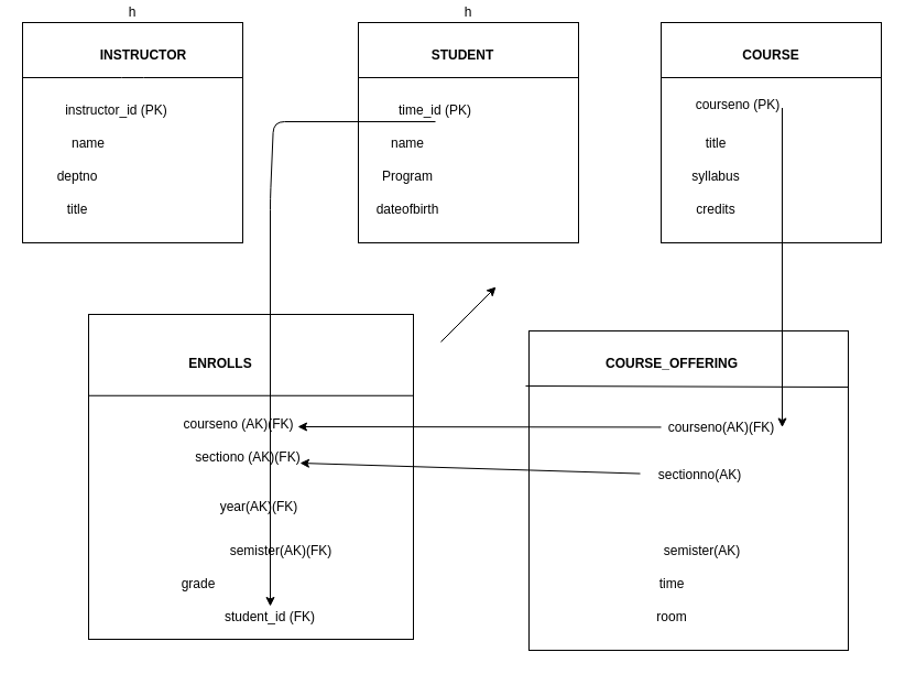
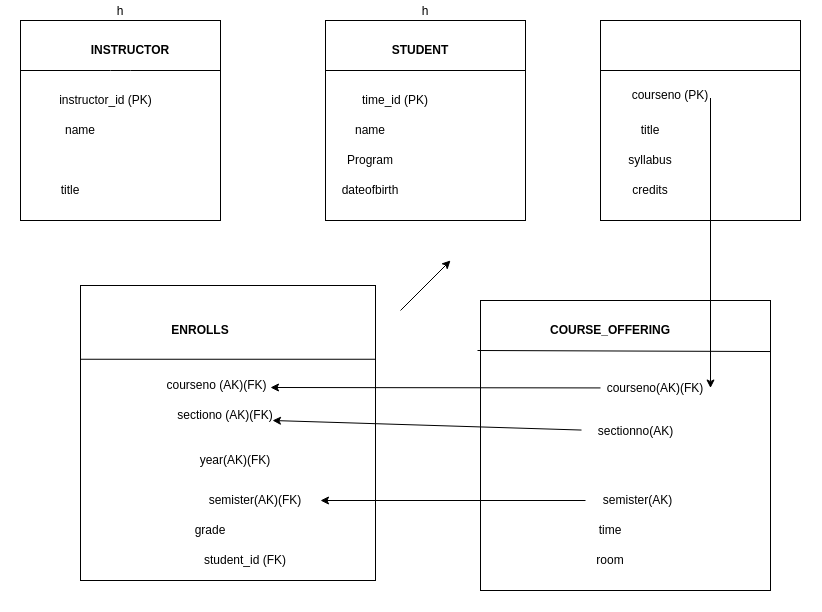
- <mxCell id="13" value="&lt;b&gt;COURSE&lt;/b&gt;" style="text;html=1;strokeColor=none;fillColor=none;align=center;verticalAlign=middle;whiteSpace=wrap;rounded=0;" vertex="1" parent="1"><mxGeometry x="680" y="40" width="40" height="20" as="geometry" /></mxCell>
- <mxCell id="17" value="deptno" style="text;html=1;strokeColor=none;fillColor=none;align=center;verticalAlign=middle;whiteSpace=wrap;rounded=0;" vertex="1" parent="1"><mxGeometry x="50" y="150" width="40" height="20" as="geometry" /></mxCell>
- <mxCell id="42" value="" style="endArrow=classic;html=1;exitX=0.5;exitY=1;exitDx=0;exitDy=0;" edge="1" parent="1" source="20" target="35"><mxGeometry width="50" height="50" relative="1" as="geometry"><mxPoint x="400" y="310" as="sourcePoint" /><mxPoint x="450" y="260" as="targetPoint" /><Array as="points"><mxPoint x="248" y="110" /><mxPoint x="245" y="180" /></Array></mxGeometry></mxCell>
+ <mxCell id="46" value="" style="endArrow=classic;html=1;" edge="1" parent="1" source="37" target="32"><mxGeometry width="50" height="50" relative="1" as="geometry"><mxPoint x="410" y="530" as="sourcePoint" /><mxPoint x="460" y="480" as="targetPoint" /></mxGeometry></mxCell>
- <mxCell id="33" value="grade" style="text;html=1;strokeColor=none;fillColor=none;align=center;verticalAlign=middle;whiteSpace=wrap;rounded=0;" vertex="1" parent="1"><mxGeometry x="160" y="520" width="40" height="20" as="geometry" /></mxCell>
+ <mxCell id="33" value="grade" style="text;html=1;strokeColor=none;fillColor=none;align=center;verticalAlign=middle;whiteSpace=wrap;rounded=0;" vertex="1" parent="1"><mxGeometry x="190" y="520" width="40" height="20" as="geometry" /></mxCell>
